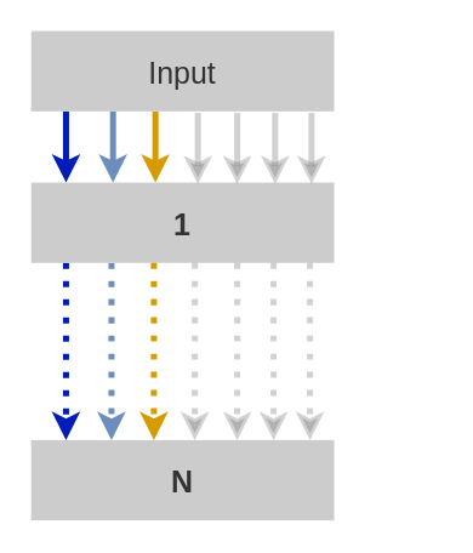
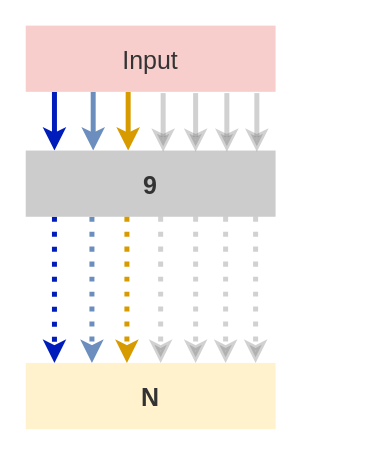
- <mxCell id="5" value="&lt;font style=&quot;font-size: 20px;&quot;&gt;Input&lt;/font&gt;" style="rounded=0;whiteSpace=wrap;html=1;fillColor=#CCCCCC;fontColor=#333333;strokeColor=none;" parent="1" vertex="1"><mxGeometry x="20" y="20" width="200" height="53" as="geometry" /></mxCell>
+ <mxCell id="5" value="&lt;font style=&quot;font-size: 20px;&quot;&gt;Input&lt;/font&gt;" style="rounded=0;whiteSpace=wrap;html=1;fillColor=#f8cecc;fontColor=#333333;strokeColor=none;" parent="1" vertex="1"><mxGeometry x="20" y="20" width="200" height="53" as="geometry" /></mxCell>
- <mxCell id="8" value="&lt;span style=&quot;font-size: 13px;&quot; lang=&quot;de&quot; class=&quot;ILfuVd&quot;&gt;&lt;span style=&quot;font-size: 20px;&quot; class=&quot;hgKElc&quot;&gt;&lt;font style=&quot;font-size: 20px;&quot;&gt;&lt;b&gt;1&lt;/b&gt;&lt;/font&gt;&lt;/span&gt;&lt;/span&gt;&lt;span style=&quot;font-size: 13px;&quot; lang=&quot;de&quot; class=&quot;ILfuVd&quot;&gt;&lt;span style=&quot;font-size: 20px;&quot; class=&quot;hgKElc&quot;&gt;&lt;font style=&quot;font-size: 20px;&quot;&gt;&lt;b&gt;&lt;br&gt;&lt;/b&gt;&lt;/font&gt;&lt;/span&gt;&lt;/span&gt;" style="rounded=0;whiteSpace=wrap;html=1;fillColor=#CCCCCC;fontColor=#333333;strokeColor=none;" parent="1" vertex="1"><mxGeometry x="20" y="120" width="200" height="53" as="geometry" /></mxCell>
+ <mxCell id="8" value="&lt;span style=&quot;font-size: 13px;&quot; lang=&quot;de&quot; class=&quot;ILfuVd&quot;&gt;&lt;span style=&quot;font-size: 20px;&quot; class=&quot;hgKElc&quot;&gt;&lt;font style=&quot;font-size: 20px;&quot;&gt;&lt;b&gt;9&lt;/b&gt;&lt;/font&gt;&lt;/span&gt;&lt;/span&gt;&lt;span style=&quot;font-size: 13px;&quot; lang=&quot;de&quot; class=&quot;ILfuVd&quot;&gt;&lt;span style=&quot;font-size: 20px;&quot; class=&quot;hgKElc&quot;&gt;&lt;font style=&quot;font-size: 20px;&quot;&gt;&lt;b&gt;&lt;br&gt;&lt;/b&gt;&lt;/font&gt;&lt;/span&gt;&lt;/span&gt;" style="rounded=0;whiteSpace=wrap;html=1;fillColor=#CCCCCC;fontColor=#333333;strokeColor=none;" parent="1" vertex="1"><mxGeometry x="20" y="120" width="200" height="53" as="geometry" /></mxCell>
- <mxCell id="9" value="&lt;span style=&quot;font-size: 13px;&quot; lang=&quot;de&quot; class=&quot;ILfuVd&quot;&gt;&lt;span style=&quot;font-size: 20px;&quot; class=&quot;hgKElc&quot;&gt;&lt;font style=&quot;font-size: 20px;&quot;&gt;&lt;b&gt;N&lt;/b&gt;&lt;/font&gt;&lt;/span&gt;&lt;/span&gt;&lt;span style=&quot;font-size: 13px;&quot; lang=&quot;de&quot; class=&quot;ILfuVd&quot;&gt;&lt;span style=&quot;font-size: 20px;&quot; class=&quot;hgKElc&quot;&gt;&lt;font style=&quot;font-size: 20px;&quot;&gt;&lt;br&gt;&lt;/font&gt;&lt;/span&gt;&lt;/span&gt;" style="rounded=0;whiteSpace=wrap;html=1;fillColor=#CCCCCC;fontColor=#333333;strokeColor=none;" parent="1" vertex="1"><mxGeometry x="20" y="290" width="200" height="53" as="geometry" /></mxCell>
+ <mxCell id="9" value="&lt;span style=&quot;font-size: 13px;&quot; lang=&quot;de&quot; class=&quot;ILfuVd&quot;&gt;&lt;span style=&quot;font-size: 20px;&quot; class=&quot;hgKElc&quot;&gt;&lt;font style=&quot;font-size: 20px;&quot;&gt;&lt;b&gt;N&lt;/b&gt;&lt;/font&gt;&lt;/span&gt;&lt;/span&gt;&lt;span style=&quot;font-size: 13px;&quot; lang=&quot;de&quot; class=&quot;ILfuVd&quot;&gt;&lt;span style=&quot;font-size: 20px;&quot; class=&quot;hgKElc&quot;&gt;&lt;font style=&quot;font-size: 20px;&quot;&gt;&lt;br&gt;&lt;/font&gt;&lt;/span&gt;&lt;/span&gt;" style="rounded=0;whiteSpace=wrap;html=1;fillColor=#fff2cc;fontColor=#333333;strokeColor=none;" parent="1" vertex="1"><mxGeometry x="20" y="290" width="200" height="53" as="geometry" /></mxCell>
